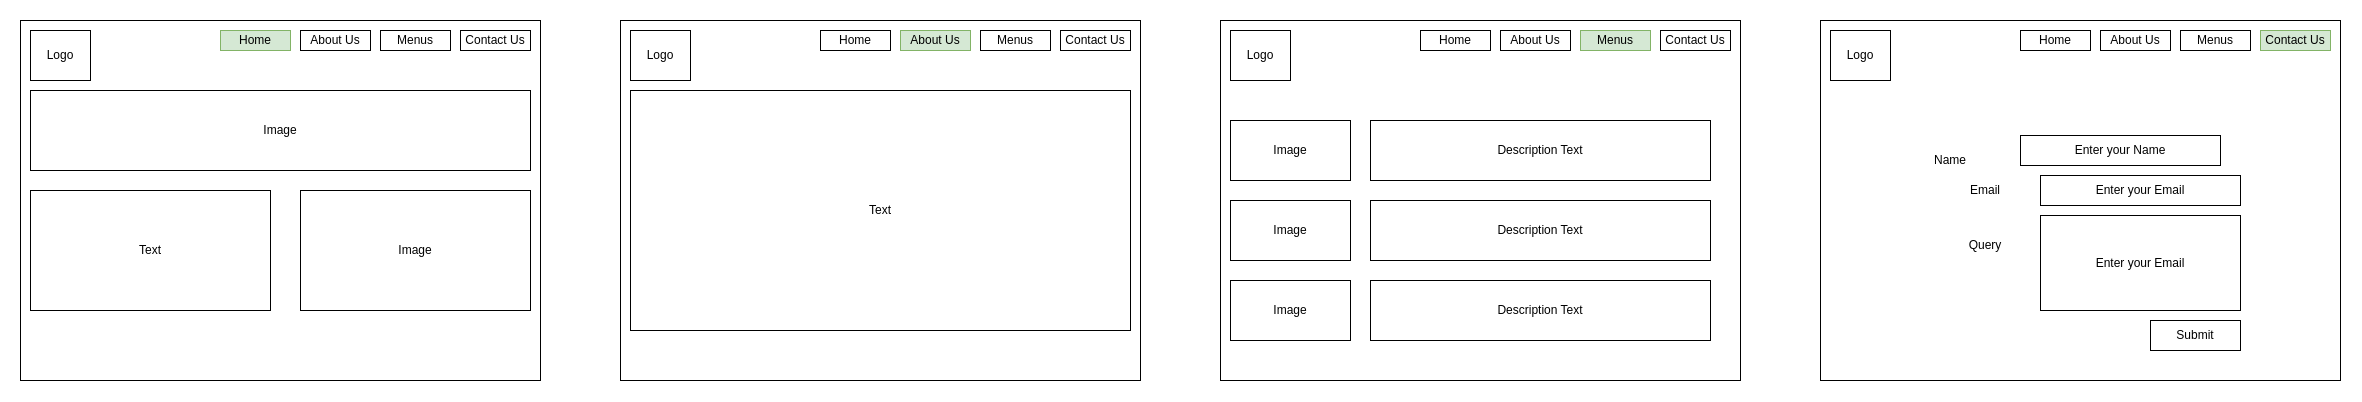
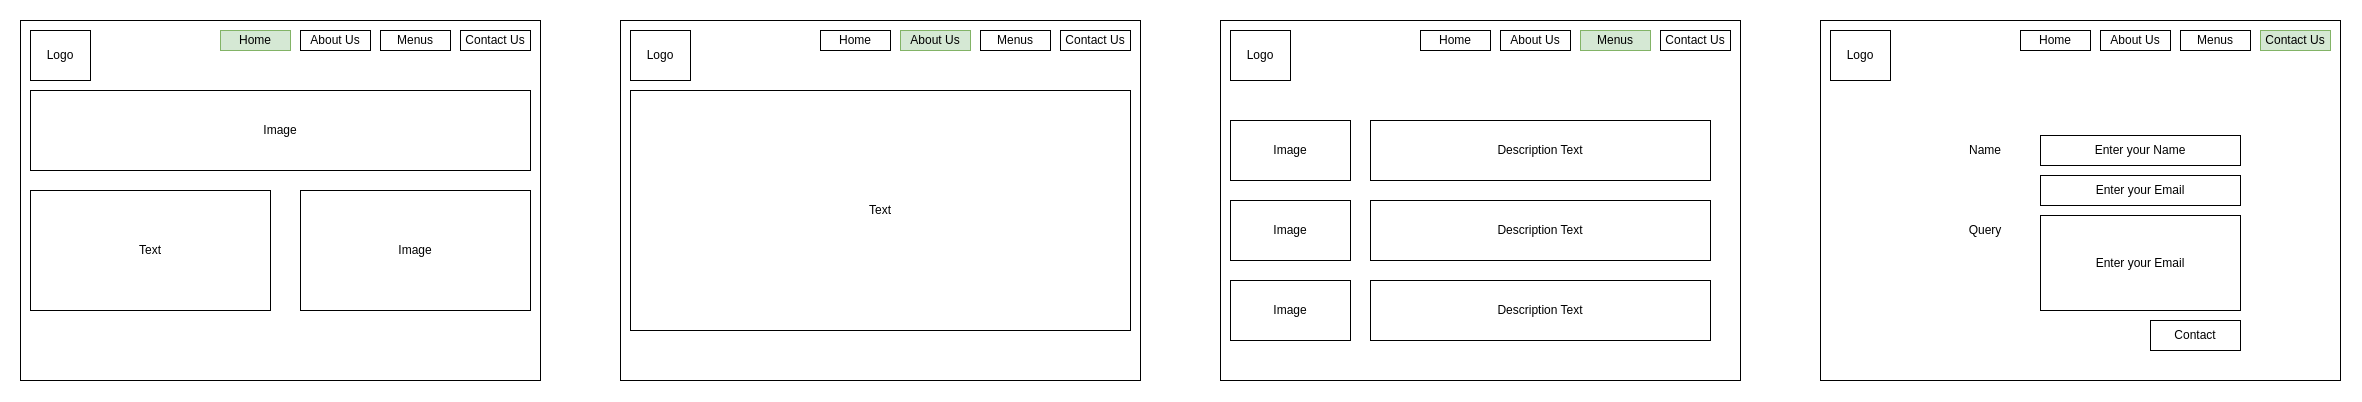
- <mxCell id="36" value="Enter your Name" style="rounded=0;whiteSpace=wrap;html=1;strokeColor=#000000;fillColor=none;" vertex="1" parent="1"><mxGeometry x="2020" y="135" width="200" height="30" as="geometry" /></mxCell>
+ <mxCell id="36" value="Enter your Name" style="rounded=0;whiteSpace=wrap;html=1;strokeColor=#000000;fillColor=none;" vertex="1" parent="1"><mxGeometry x="2040" y="135" width="200" height="30" as="geometry" /></mxCell>
- <mxCell id="37" value="Name" style="text;html=1;strokeColor=none;fillColor=none;align=center;verticalAlign=middle;whiteSpace=wrap;rounded=0;" vertex="1" parent="1"><mxGeometry x="1925" y="150" width="50" height="20" as="geometry" /></mxCell>
+ <mxCell id="37" value="Name" style="text;html=1;strokeColor=none;fillColor=none;align=center;verticalAlign=middle;whiteSpace=wrap;rounded=0;" vertex="1" parent="1"><mxGeometry x="1960" y="140" width="50" height="20" as="geometry" /></mxCell>
- <mxCell id="38" value="Email" style="text;html=1;strokeColor=none;fillColor=none;align=center;verticalAlign=middle;whiteSpace=wrap;rounded=0;" vertex="1" parent="1"><mxGeometry x="1960" y="180" width="50" height="20" as="geometry" /></mxCell>
- <mxCell id="41" value="Query" style="text;html=1;strokeColor=none;fillColor=none;align=center;verticalAlign=middle;whiteSpace=wrap;rounded=0;" vertex="1" parent="1"><mxGeometry x="1960" y="235" width="50" height="20" as="geometry" /></mxCell>
+ <mxCell id="41" value="Query" style="text;html=1;strokeColor=none;fillColor=none;align=center;verticalAlign=middle;whiteSpace=wrap;rounded=0;" vertex="1" parent="1"><mxGeometry x="1960" y="220" width="50" height="20" as="geometry" /></mxCell>
- <mxCell id="42" value="Submit" style="rounded=0;whiteSpace=wrap;html=1;strokeColor=#000000;fillColor=none;" vertex="1" parent="1"><mxGeometry x="2150" y="320" width="90" height="30" as="geometry" /></mxCell>
+ <mxCell id="42" value="Contact" style="rounded=0;whiteSpace=wrap;html=1;strokeColor=#000000;fillColor=none;" vertex="1" parent="1"><mxGeometry x="2150" y="320" width="90" height="30" as="geometry" /></mxCell>
